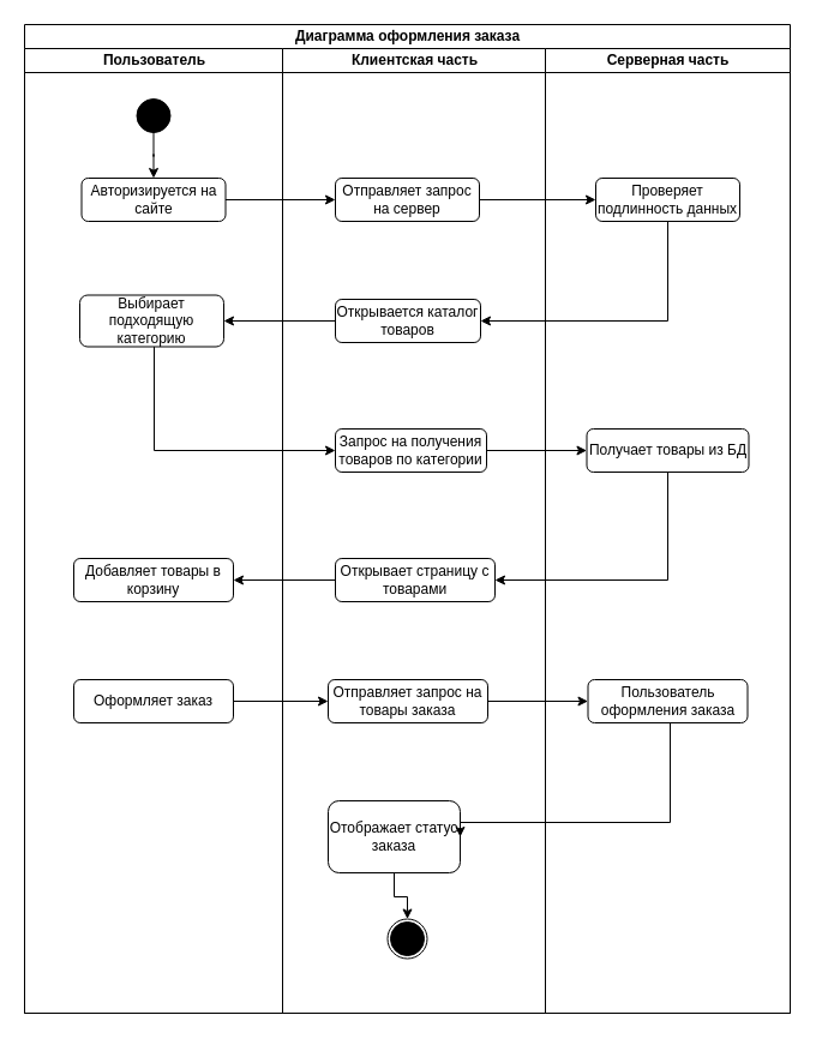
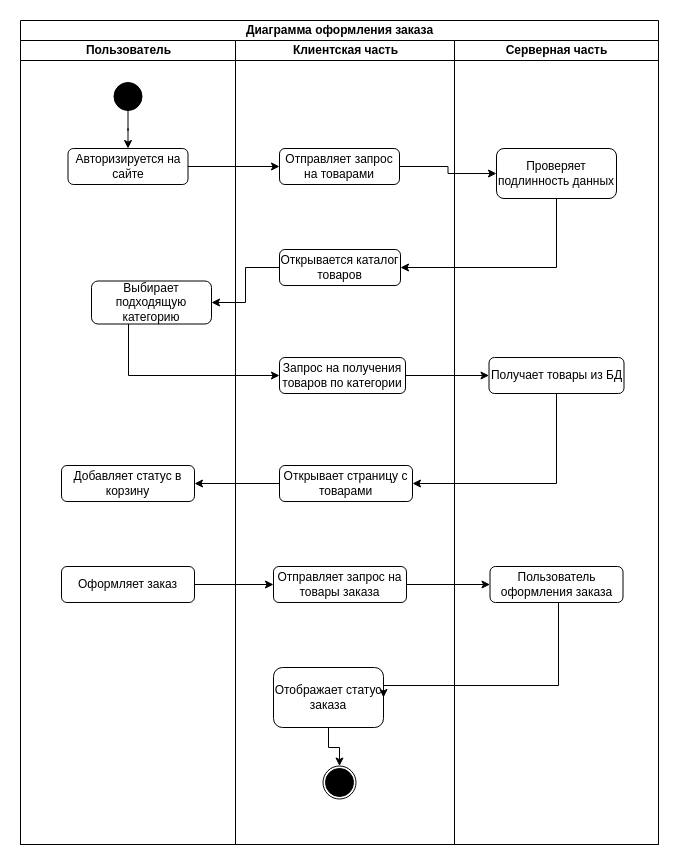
- <mxCell id="11" value="Отправляет запрос на сервер" style="rounded=1;whiteSpace=wrap;html=1;glass=0;" parent="10" vertex="1"><mxGeometry x="44" y="108" width="120" height="36" as="geometry" /></mxCell>
+ <mxCell id="11" value="Отправляет запрос на товарами" style="rounded=1;whiteSpace=wrap;html=1;glass=0;" parent="10" vertex="1"><mxGeometry x="44" y="108" width="120" height="36" as="geometry" /></mxCell>
- <mxCell id="21" value="Проверяет подлинность данных" style="rounded=1;whiteSpace=wrap;html=1;glass=0;" parent="20" vertex="1"><mxGeometry x="42" y="108" width="120" height="36" as="geometry" /></mxCell>
+ <mxCell id="21" value="Проверяет подлинность данных" style="rounded=1;whiteSpace=wrap;html=1;glass=0;" parent="20" vertex="1"><mxGeometry x="42" y="108" width="120" height="50" as="geometry" /></mxCell>
- <mxCell id="7" value="Выбирает подходящую категорию" style="rounded=1;whiteSpace=wrap;html=1;glass=0;" parent="3" vertex="1"><mxGeometry x="46" y="205.5" width="120" height="43" as="geometry" /></mxCell>
+ <mxCell id="7" value="Выбирает подходящую категорию" style="rounded=1;whiteSpace=wrap;html=1;glass=0;" parent="3" vertex="1"><mxGeometry x="71" y="240.5" width="120" height="43" as="geometry" /></mxCell>
- <mxCell id="8" value="Добавляет товары в корзину" style="rounded=1;whiteSpace=wrap;html=1;glass=0;" parent="3" vertex="1"><mxGeometry x="41" y="425" width="133" height="36" as="geometry" /></mxCell>
+ <mxCell id="8" value="Добавляет статус в корзину" style="rounded=1;whiteSpace=wrap;html=1;glass=0;" parent="3" vertex="1"><mxGeometry x="41" y="425" width="133" height="36" as="geometry" /></mxCell>
